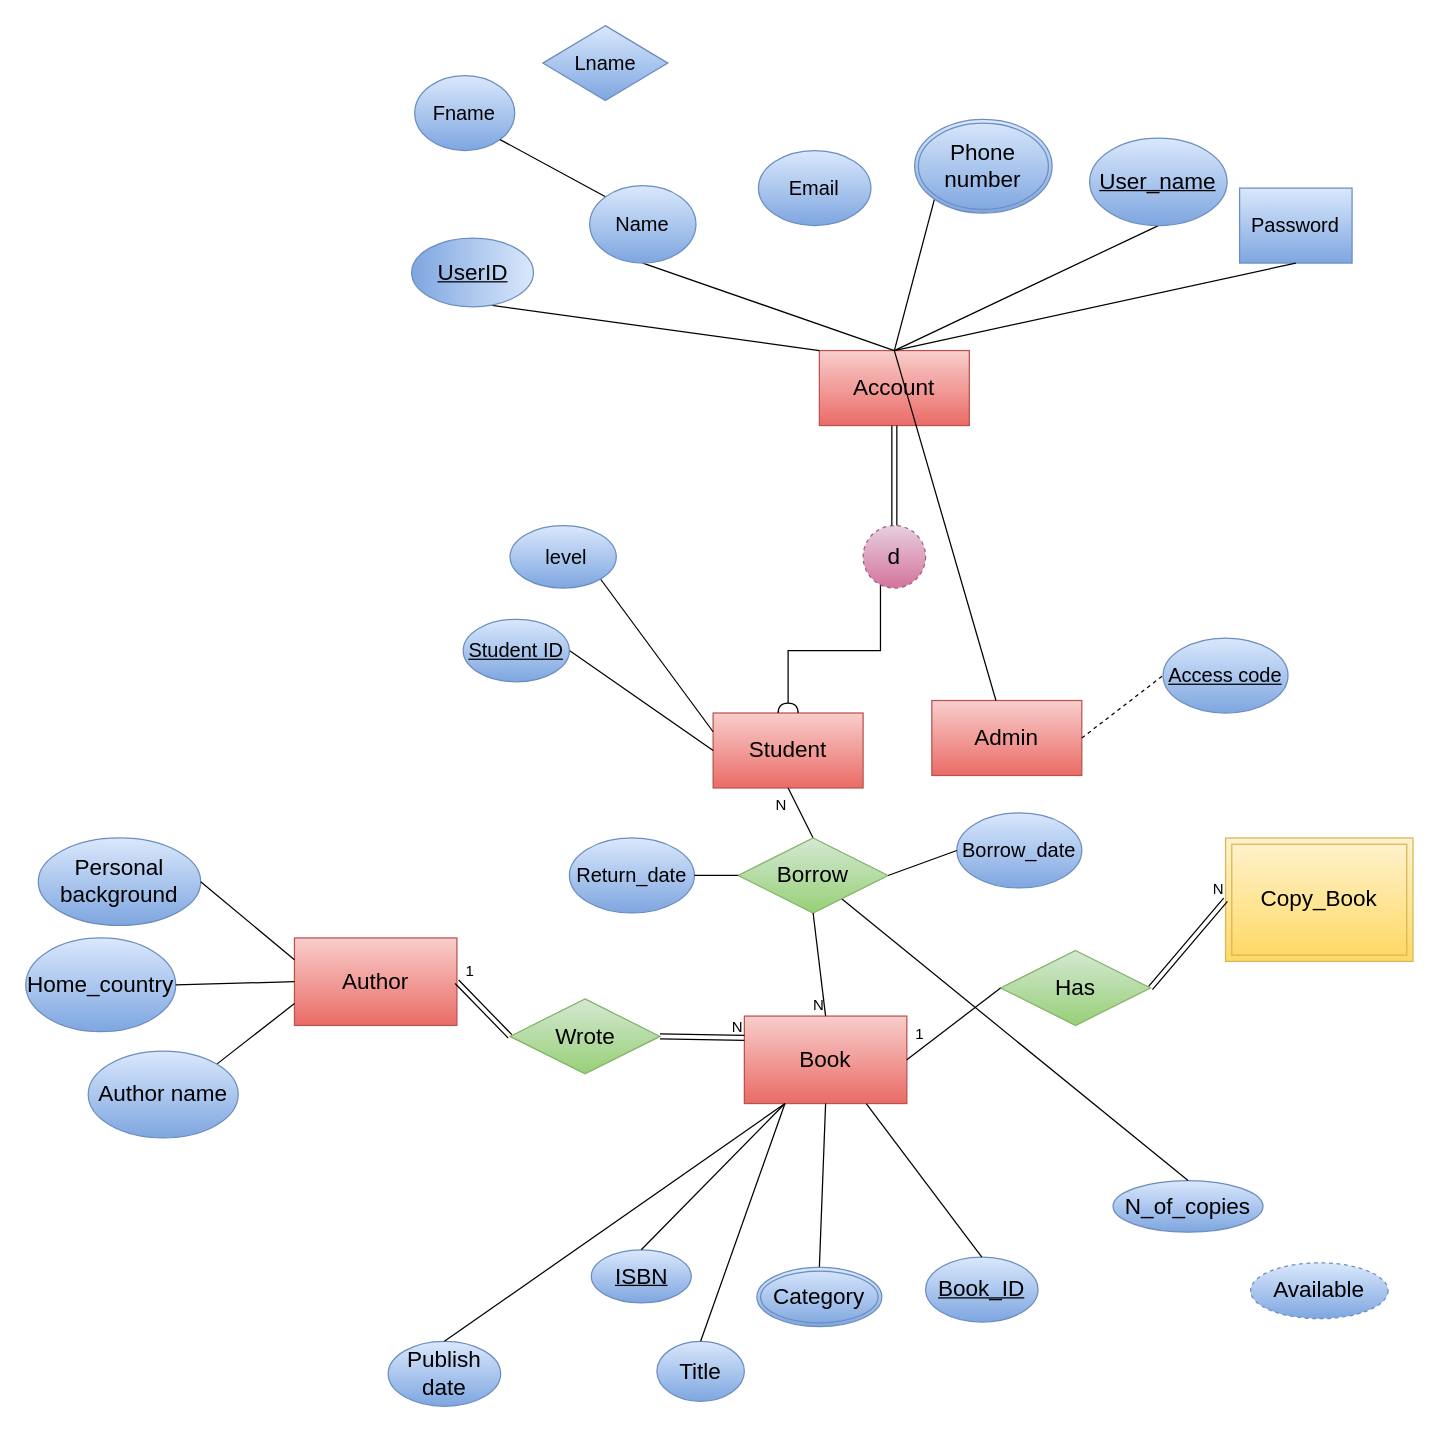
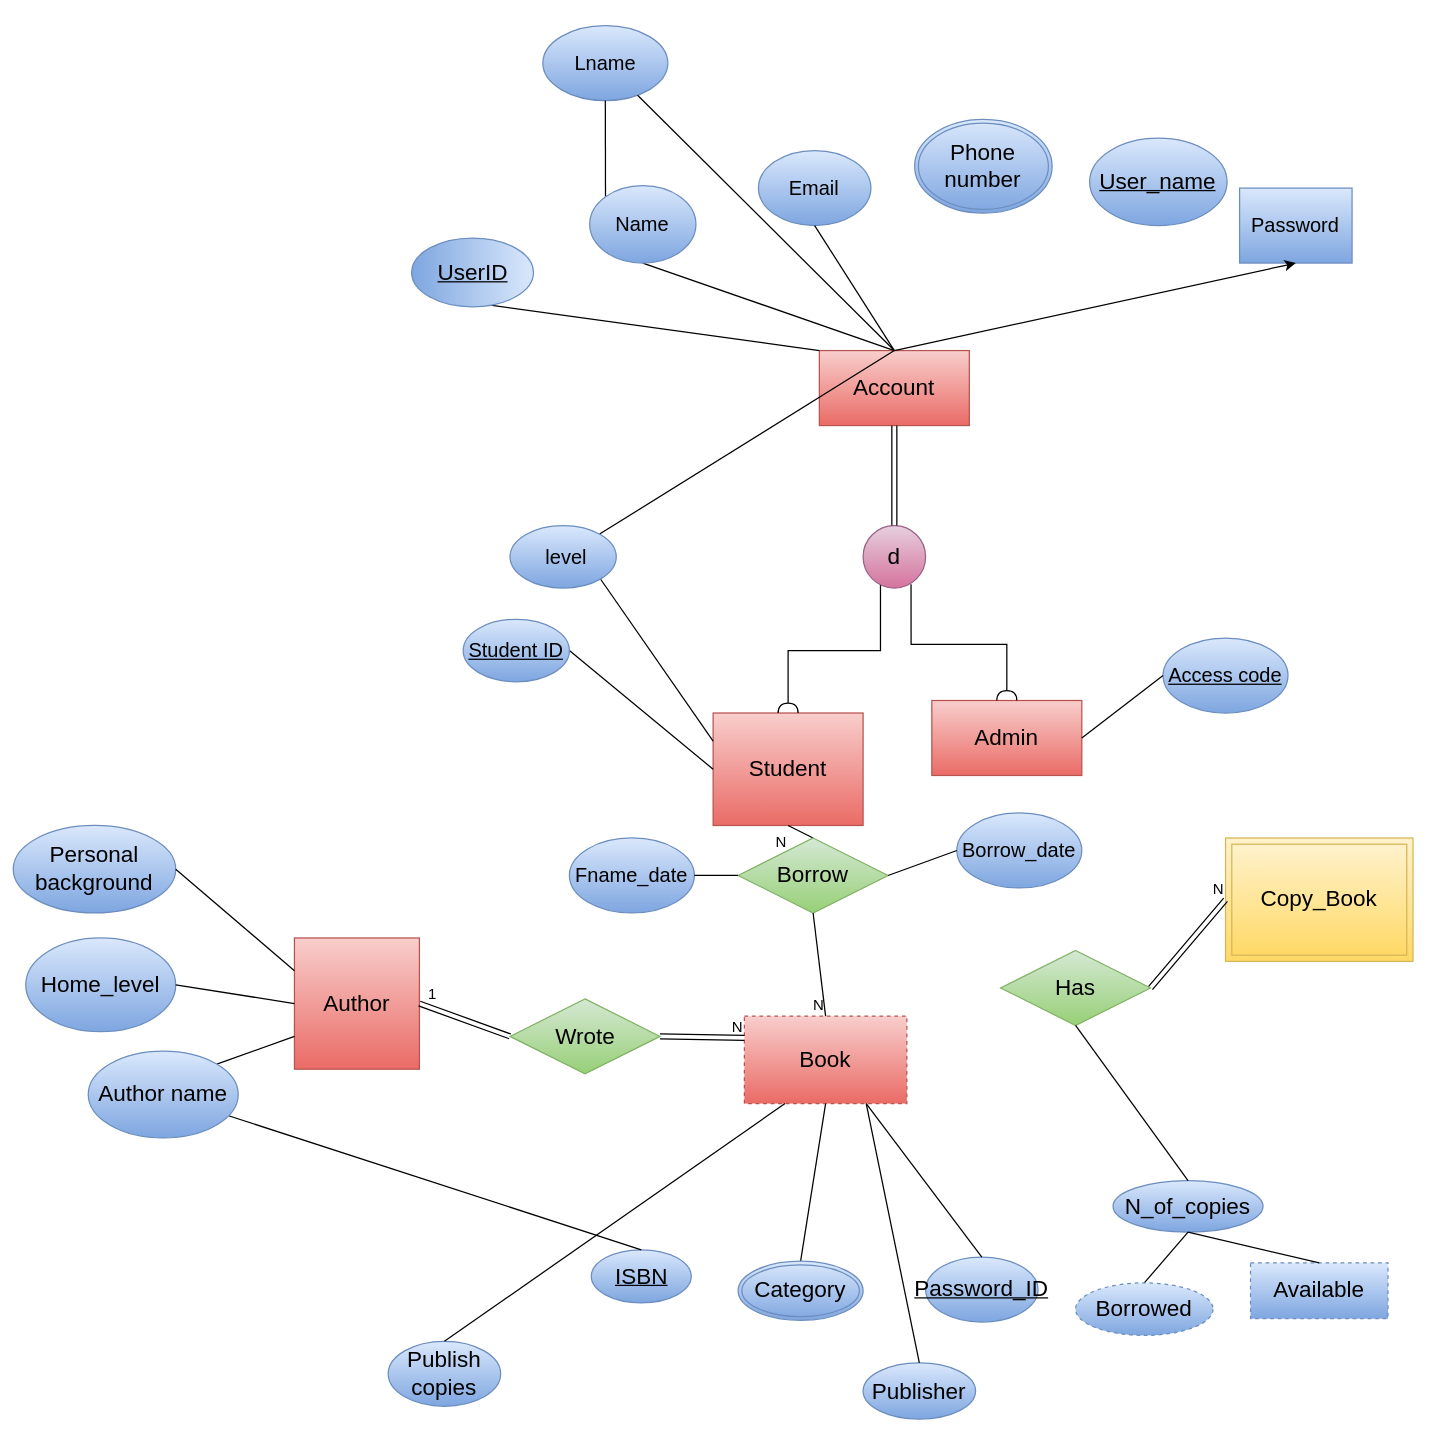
- <mxCell id="8" value="&lt;font size=&quot;3&quot;&gt;Lname&lt;/font&gt;" style="rhombus;whiteSpace=wrap;html=1;fillColor=#dae8fc;strokeColor=#6c8ebf;gradientColor=#7ea6e0;" parent="1" vertex="1"><mxGeometry x="433.75" y="20" width="100" height="60" as="geometry" /></mxCell>
+ <mxCell id="8" value="&lt;font size=&quot;3&quot;&gt;Lname&lt;/font&gt;" style="ellipse;whiteSpace=wrap;html=1;fillColor=#dae8fc;strokeColor=#6c8ebf;gradientColor=#7ea6e0;" parent="1" vertex="1"><mxGeometry x="433.75" y="20" width="100" height="60" as="geometry" /></mxCell>
- <mxCell id="7" value="&lt;font size=&quot;3&quot;&gt;Fname&lt;/font&gt;" style="ellipse;whiteSpace=wrap;html=1;fillColor=#dae8fc;strokeColor=#6c8ebf;gradientColor=#7ea6e0;" parent="1" vertex="1"><mxGeometry x="331.25" y="60" width="80" height="60" as="geometry" /></mxCell>
+ <mxCell id="11" value="" style="endArrow=none;html=1;rounded=0;exitX=0;exitY=0;exitDx=0;exitDy=0;" parent="1" source="69" target="8" edge="1"><mxGeometry width="50" height="50" relative="1" as="geometry"><mxPoint x="685.25" y="300" as="sourcePoint" /><mxPoint x="481.25" y="250" as="targetPoint" /></mxGeometry></mxCell>
- <mxCell id="10" value="" style="endArrow=none;html=1;rounded=0;entryX=1;entryY=1;entryDx=0;entryDy=0;exitX=0;exitY=0;exitDx=0;exitDy=0;" parent="1" source="69" target="7" edge="1"><mxGeometry width="50" height="50" relative="1" as="geometry"><mxPoint x="601.25" y="450" as="sourcePoint" /><mxPoint x="651.25" y="400" as="targetPoint" /></mxGeometry></mxCell>
- <mxCell id="54" value="" style="endArrow=none;html=1;rounded=0;entryX=0.5;entryY=1;entryDx=0;entryDy=0;exitX=0.5;exitY=0;exitDx=0;exitDy=0;" parent="1" source="2" target="53" edge="1"><mxGeometry width="50" height="50" relative="1" as="geometry"><mxPoint x="1230" y="360" as="sourcePoint" /><mxPoint x="1042" y="265" as="targetPoint" /></mxGeometry></mxCell>
+ <mxCell id="54" value="" style="endArrow=classic;html=1;rounded=0;entryX=0.5;entryY=1;entryDx=0;entryDy=0;exitX=0.5;exitY=0;exitDx=0;exitDy=0;" parent="1" source="2" target="53" edge="1"><mxGeometry width="50" height="50" relative="1" as="geometry"><mxPoint x="1230" y="360" as="sourcePoint" /><mxPoint x="1042" y="265" as="targetPoint" /></mxGeometry></mxCell>
- <mxCell id="13" value="" style="endArrow=none;html=1;rounded=0;entryX=0;entryY=1;entryDx=0;entryDy=0;exitX=0.5;exitY=0;exitDx=0;exitDy=0;" parent="1" source="2" target="16" edge="1"><mxGeometry width="50" height="50" relative="1" as="geometry"><mxPoint x="714" y="240" as="sourcePoint" /><mxPoint x="827.574" y="168.284" as="targetPoint" /></mxGeometry></mxCell>
+ <mxCell id="13" value="" style="endArrow=none;html=1;rounded=0;exitX=0.5;exitY=0;exitDx=0;exitDy=0;" parent="1" source="2" target="8" edge="1"><mxGeometry width="50" height="50" relative="1" as="geometry"><mxPoint x="714" y="240" as="sourcePoint" /><mxPoint x="827.574" y="168.284" as="targetPoint" /></mxGeometry></mxCell>
- <mxCell id="14" value="" style="endArrow=none;html=1;rounded=0;entryX=0.5;entryY=1;entryDx=0;entryDy=0;exitX=0.5;exitY=0;exitDx=0;exitDy=0;" parent="1" source="2" target="17" edge="1"><mxGeometry width="50" height="50" relative="1" as="geometry"><mxPoint x="1230" y="360" as="sourcePoint" /><mxPoint x="1027.574" y="246.284" as="targetPoint" /></mxGeometry></mxCell>
+ <mxCell id="14" value="" style="endArrow=none;html=1;rounded=0;exitX=0.5;exitY=0;exitDx=0;exitDy=0;" parent="1" source="2" target="72" edge="1"><mxGeometry width="50" height="50" relative="1" as="geometry"><mxPoint x="1230" y="360" as="sourcePoint" /><mxPoint x="1027.574" y="246.284" as="targetPoint" /></mxGeometry></mxCell>
- <mxCell id="12" value="" style="endArrow=none;html=1;rounded=0;exitX=0.5;exitY=0;exitDx=0;exitDy=0;" parent="1" source="2" target="4" edge="1"><mxGeometry width="50" height="50" relative="1" as="geometry"><mxPoint x="714" y="240" as="sourcePoint" /><mxPoint x="654" y="190" as="targetPoint" /></mxGeometry></mxCell>
+ <mxCell id="12" value="" style="endArrow=none;html=1;rounded=0;entryX=0.5;entryY=1;entryDx=0;entryDy=0;exitX=0.5;exitY=0;exitDx=0;exitDy=0;" parent="1" source="2" target="9" edge="1"><mxGeometry width="50" height="50" relative="1" as="geometry"><mxPoint x="714" y="240" as="sourcePoint" /><mxPoint x="654" y="190" as="targetPoint" /></mxGeometry></mxCell>
- <mxCell id="61" value="&lt;span style=&quot;font-size: 18px;&quot;&gt;d&lt;/span&gt;" style="ellipse;whiteSpace=wrap;html=1;align=center;fillColor=#e6d0de;gradientColor=#d5739d;strokeColor=#996185;dashed=1;" parent="1" vertex="1"><mxGeometry x="690" y="420" width="50" height="50" as="geometry" /></mxCell>
+ <mxCell id="61" value="&lt;span style=&quot;font-size: 18px;&quot;&gt;d&lt;/span&gt;" style="ellipse;whiteSpace=wrap;html=1;align=center;fillColor=#e6d0de;gradientColor=#d5739d;strokeColor=#996185;" parent="1" vertex="1"><mxGeometry x="690" y="420" width="50" height="50" as="geometry" /></mxCell>
+ <mxCell id="6" value="" style="endArrow=none;html=1;rounded=0;exitX=0.5;exitY=0;exitDx=0;exitDy=0;startArrow=halfCircle;startFill=0;entryX=0.767;entryY=0.938;entryDx=0;entryDy=0;entryPerimeter=0;edgeStyle=orthogonalEdgeStyle;" parent="1" source="4" target="61" edge="1"><mxGeometry width="50" height="50" relative="1" as="geometry"><mxPoint x="480" y="440" as="sourcePoint" /><mxPoint x="750" y="410" as="targetPoint" /></mxGeometry></mxCell>
- <mxCell id="76" style="edgeStyle=none;rounded=0;orthogonalLoop=1;jettySize=auto;html=1;exitX=1;exitY=0.5;exitDx=0;exitDy=0;entryX=0;entryY=0.5;entryDx=0;entryDy=0;strokeColor=default;align=center;verticalAlign=middle;fontFamily=Helvetica;fontSize=11;fontColor=default;labelBackgroundColor=default;endArrow=none;endFill=0;dashed=1;" parent="1" source="4" target="75" edge="1"><mxGeometry relative="1" as="geometry"><mxPoint x="1155" y="540" as="targetPoint" /><mxPoint x="1010" y="500" as="sourcePoint" /></mxGeometry></mxCell>
+ <mxCell id="76" style="edgeStyle=none;rounded=0;orthogonalLoop=1;jettySize=auto;html=1;exitX=1;exitY=0.5;exitDx=0;exitDy=0;entryX=0;entryY=0.5;entryDx=0;entryDy=0;strokeColor=default;align=center;verticalAlign=middle;fontFamily=Helvetica;fontSize=11;fontColor=default;labelBackgroundColor=default;endArrow=none;endFill=0;" parent="1" source="4" target="75" edge="1"><mxGeometry relative="1" as="geometry"><mxPoint x="1155" y="540" as="targetPoint" /><mxPoint x="1010" y="500" as="sourcePoint" /></mxGeometry></mxCell>
- <mxCell id="3" value="&lt;span style=&quot;font-size: 18px;&quot;&gt;Student&lt;/span&gt;" style="rounded=0;whiteSpace=wrap;html=1;fillColor=#f8cecc;strokeColor=#b85450;gradientColor=#ea6b66;" parent="1" vertex="1"><mxGeometry x="570" y="570" width="120" height="60" as="geometry" /></mxCell>
+ <mxCell id="3" value="&lt;span style=&quot;font-size: 18px;&quot;&gt;Student&lt;/span&gt;" style="rounded=0;whiteSpace=wrap;html=1;fillColor=#f8cecc;strokeColor=#b85450;gradientColor=#ea6b66;" parent="1" vertex="1"><mxGeometry x="570" y="570" width="120" height="90" as="geometry" /></mxCell>
- <mxCell id="57" value="&lt;font size=&quot;3&quot;&gt;Return_da&lt;/font&gt;&lt;span style=&quot;font-size: medium; background-color: initial;&quot;&gt;te&lt;/span&gt;" style="ellipse;whiteSpace=wrap;html=1;fillColor=#dae8fc;strokeColor=#6c8ebf;gradientColor=#7ea6e0;" parent="1" vertex="1"><mxGeometry x="455" y="670" width="100" height="60" as="geometry" /></mxCell>
+ <mxCell id="57" value="&lt;font size=&quot;3&quot;&gt;Fname_da&lt;/font&gt;&lt;span style=&quot;font-size: medium; background-color: initial;&quot;&gt;te&lt;/span&gt;" style="ellipse;whiteSpace=wrap;html=1;fillColor=#dae8fc;strokeColor=#6c8ebf;gradientColor=#7ea6e0;" parent="1" vertex="1"><mxGeometry x="455" y="670" width="100" height="60" as="geometry" /></mxCell>
- <mxCell id="38" value="&lt;font style=&quot;font-size: 18px;&quot;&gt;Personal background&lt;/font&gt;" style="ellipse;whiteSpace=wrap;html=1;align=center;fillColor=#dae8fc;strokeColor=#6c8ebf;gradientColor=#7ea6e0;" parent="1" vertex="1"><mxGeometry x="30" y="670" width="130" height="70" as="geometry" /></mxCell>
+ <mxCell id="38" value="&lt;font style=&quot;font-size: 18px;&quot;&gt;Personal background&lt;/font&gt;" style="ellipse;whiteSpace=wrap;html=1;align=center;fillColor=#dae8fc;strokeColor=#6c8ebf;gradientColor=#7ea6e0;" parent="1" vertex="1"><mxGeometry x="10" y="660" width="130" height="70" as="geometry" /></mxCell>
- <mxCell id="29" value="&lt;font style=&quot;font-size: 18px;&quot;&gt;Author&lt;/font&gt;" style="whiteSpace=wrap;html=1;align=center;fillColor=#f8cecc;strokeColor=#b85450;gradientColor=#ea6b66;" parent="1" vertex="1"><mxGeometry x="235" y="750" width="130" height="70" as="geometry" /></mxCell>
+ <mxCell id="29" value="&lt;font style=&quot;font-size: 18px;&quot;&gt;Author&lt;/font&gt;" style="whiteSpace=wrap;html=1;align=center;fillColor=#f8cecc;strokeColor=#b85450;gradientColor=#ea6b66;" parent="1" vertex="1"><mxGeometry x="235" y="750" width="100" height="105" as="geometry" /></mxCell>
- <mxCell id="36" value="&lt;font style=&quot;font-size: 18px;&quot;&gt;Home_country&lt;/font&gt;" style="ellipse;whiteSpace=wrap;html=1;align=center;fillColor=#dae8fc;strokeColor=#6c8ebf;gradientColor=#7ea6e0;" parent="1" vertex="1"><mxGeometry x="20" y="750" width="120" height="75" as="geometry" /></mxCell>
+ <mxCell id="36" value="&lt;font style=&quot;font-size: 18px;&quot;&gt;Home_level&lt;/font&gt;" style="ellipse;whiteSpace=wrap;html=1;align=center;fillColor=#dae8fc;strokeColor=#6c8ebf;gradientColor=#7ea6e0;" parent="1" vertex="1"><mxGeometry x="20" y="750" width="120" height="75" as="geometry" /></mxCell>
- <mxCell id="42" value="" style="endArrow=none;html=1;rounded=0;entryX=1;entryY=0.5;entryDx=0;entryDy=0;exitX=0;exitY=0.5;exitDx=0;exitDy=0;" parent="1" source="41" target="19" edge="1"><mxGeometry relative="1" as="geometry"><mxPoint x="410" y="930" as="sourcePoint" /><mxPoint x="570" y="930" as="targetPoint" /></mxGeometry></mxCell>
- <mxCell id="43" value="1" style="resizable=0;html=1;whiteSpace=wrap;align=right;verticalAlign=bottom;" parent="42" connectable="0" vertex="1"><mxGeometry x="1" relative="1" as="geometry"><mxPoint x="15" y="-13" as="offset" /></mxGeometry></mxCell>
- <mxCell id="51" value="" style="endArrow=none;html=1;rounded=0;exitX=0.5;exitY=0;exitDx=0;exitDy=0;" parent="1" source="46" target="52" edge="1"><mxGeometry relative="1" as="geometry"><mxPoint x="140" y="1175" as="sourcePoint" /><mxPoint x="400" y="755" as="targetPoint" /></mxGeometry></mxCell>
+ <mxCell id="51" value="" style="endArrow=none;html=1;rounded=0;exitX=0.5;exitY=0;exitDx=0;exitDy=0;entryX=0.5;entryY=1;entryDx=0;entryDy=0;" parent="1" source="46" target="41" edge="1"><mxGeometry relative="1" as="geometry"><mxPoint x="140" y="1175" as="sourcePoint" /><mxPoint x="400" y="755" as="targetPoint" /></mxGeometry></mxCell>
- <mxCell id="19" value="&lt;font style=&quot;font-size: 18px;&quot;&gt;Book&lt;/font&gt;" style="whiteSpace=wrap;html=1;align=center;fillColor=#f8cecc;strokeColor=#b85450;gradientColor=#ea6b66;" parent="1" vertex="1"><mxGeometry x="595" y="812.5" width="130" height="70" as="geometry" /></mxCell>
+ <mxCell id="19" value="&lt;font style=&quot;font-size: 18px;&quot;&gt;Book&lt;/font&gt;" style="whiteSpace=wrap;html=1;align=center;fillColor=#f8cecc;strokeColor=#b85450;gradientColor=#ea6b66;dashed=1;" parent="1" vertex="1"><mxGeometry x="595" y="812.5" width="130" height="70" as="geometry" /></mxCell>
- <mxCell id="21" value="" style="endArrow=none;html=1;rounded=0;entryX=0.25;entryY=1;entryDx=0;entryDy=0;exitX=0.5;exitY=0;exitDx=0;exitDy=0;" parent="1" source="20" target="19" edge="1"><mxGeometry relative="1" as="geometry"><mxPoint x="300" y="790" as="sourcePoint" /><mxPoint x="460" y="790" as="targetPoint" /></mxGeometry></mxCell>
+ <mxCell id="21" value="" style="endArrow=none;html=1;rounded=0;exitX=0.5;exitY=0;exitDx=0;exitDy=0;" parent="1" source="20" target="70" edge="1"><mxGeometry relative="1" as="geometry"><mxPoint x="300" y="790" as="sourcePoint" /><mxPoint x="460" y="790" as="targetPoint" /></mxGeometry></mxCell>
- <mxCell id="24" value="" style="endArrow=none;html=1;rounded=0;exitX=0.25;exitY=1;exitDx=0;exitDy=0;entryX=0.5;entryY=0;entryDx=0;entryDy=0;" parent="1" source="19" target="22" edge="1"><mxGeometry relative="1" as="geometry"><mxPoint x="650" y="590" as="sourcePoint" /><mxPoint x="810" y="590" as="targetPoint" /></mxGeometry></mxCell>
+ <mxCell id="65" value="" style="endArrow=none;html=1;rounded=0;entryX=0.75;entryY=1;entryDx=0;entryDy=0;exitX=0.5;exitY=0;exitDx=0;exitDy=0;" parent="1" source="64" target="19" edge="1"><mxGeometry relative="1" as="geometry"><mxPoint x="85" y="1437" as="sourcePoint" /><mxPoint x="735" y="1230" as="targetPoint" /></mxGeometry></mxCell>
+ <mxCell id="50" value="" style="endArrow=none;html=1;rounded=0;entryX=0.5;entryY=0;entryDx=0;entryDy=0;exitX=0.5;exitY=1;exitDx=0;exitDy=0;" parent="1" source="46" target="49" edge="1"><mxGeometry relative="1" as="geometry"><mxPoint x="1088" y="1180" as="sourcePoint" /><mxPoint x="985" y="1230" as="targetPoint" /></mxGeometry></mxCell>
+ <mxCell id="47" value="" style="endArrow=none;html=1;rounded=0;entryX=0.5;entryY=0;entryDx=0;entryDy=0;exitX=0.5;exitY=1;exitDx=0;exitDy=0;" parent="1" source="46" target="48" edge="1"><mxGeometry relative="1" as="geometry"><mxPoint x="720" y="980" as="sourcePoint" /><mxPoint x="965" y="1230" as="targetPoint" /></mxGeometry></mxCell>
- <mxCell id="55" value="&lt;span style=&quot;font-size: 18px;&quot;&gt;Book_ID&lt;/span&gt;" style="ellipse;whiteSpace=wrap;html=1;align=center;fontStyle=4;fillColor=#dae8fc;strokeColor=#6c8ebf;gradientColor=#7ea6e0;" parent="1" vertex="1"><mxGeometry x="740" y="1005.31" width="90" height="52" as="geometry" /></mxCell>
+ <mxCell id="55" value="&lt;span style=&quot;font-size: 18px;&quot;&gt;Password_ID&lt;/span&gt;" style="ellipse;whiteSpace=wrap;html=1;align=center;fontStyle=4;fillColor=#dae8fc;strokeColor=#6c8ebf;gradientColor=#7ea6e0;" parent="1" vertex="1"><mxGeometry x="740" y="1005.31" width="90" height="52" as="geometry" /></mxCell>
- <mxCell id="49" value="&lt;span style=&quot;font-size: 18px;&quot;&gt;Available&lt;/span&gt;" style="ellipse;whiteSpace=wrap;html=1;align=center;dashed=1;fillColor=#dae8fc;gradientColor=#7ea6e0;strokeColor=#6c8ebf;" parent="1" vertex="1"><mxGeometry x="1000" y="1009.94" width="110" height="44.69" as="geometry" /></mxCell>
+ <mxCell id="49" value="&lt;span style=&quot;font-size: 18px;&quot;&gt;Available&lt;/span&gt;" style="whiteSpace=wrap;html=1;align=center;dashed=1;fillColor=#dae8fc;gradientColor=#7ea6e0;strokeColor=#6c8ebf;rounded=0;" parent="1" vertex="1"><mxGeometry x="1000" y="1009.94" width="110" height="44.69" as="geometry" /></mxCell>
- <mxCell id="63" value="&lt;font style=&quot;font-size: 18px;&quot;&gt;Category&lt;/font&gt;" style="ellipse;shape=doubleEllipse;margin=3;whiteSpace=wrap;html=1;align=center;fillColor=#dae8fc;gradientColor=#7ea6e0;strokeColor=#6c8ebf;" parent="1" vertex="1"><mxGeometry x="605" y="1013.6" width="100" height="47.37" as="geometry" /></mxCell>
+ <mxCell id="63" value="&lt;font style=&quot;font-size: 18px;&quot;&gt;Category&lt;/font&gt;" style="ellipse;shape=doubleEllipse;margin=3;whiteSpace=wrap;html=1;align=center;fillColor=#dae8fc;gradientColor=#7ea6e0;strokeColor=#6c8ebf;" parent="1" vertex="1"><mxGeometry x="590" y="1008.6" width="100" height="47.37" as="geometry" /></mxCell>
+ <mxCell id="48" value="&lt;span style=&quot;font-size: 18px;&quot;&gt;Borrowed&lt;/span&gt;" style="ellipse;whiteSpace=wrap;html=1;align=center;dashed=1;fillColor=#dae8fc;gradientColor=#7ea6e0;strokeColor=#6c8ebf;" parent="1" vertex="1"><mxGeometry x="860" y="1026" width="110" height="42" as="geometry" /></mxCell>
- <mxCell id="22" value="&lt;span style=&quot;font-size: 18px;&quot;&gt;Title&lt;/span&gt;" style="ellipse;whiteSpace=wrap;html=1;align=center;fillColor=#dae8fc;strokeColor=#6c8ebf;gradientColor=#7ea6e0;" parent="1" vertex="1"><mxGeometry x="525" y="1072.75" width="70" height="48" as="geometry" /></mxCell>
- <mxCell id="23" value="&lt;span style=&quot;font-size: 18px;&quot;&gt;Publish date&lt;/span&gt;" style="ellipse;whiteSpace=wrap;html=1;align=center;fillColor=#dae8fc;strokeColor=#6c8ebf;gradientColor=#7ea6e0;" parent="1" vertex="1"><mxGeometry x="310" y="1072.75" width="90" height="52" as="geometry" /></mxCell>
+ <mxCell id="23" value="&lt;span style=&quot;font-size: 18px;&quot;&gt;Publish copies&lt;/span&gt;" style="ellipse;whiteSpace=wrap;html=1;align=center;fillColor=#dae8fc;strokeColor=#6c8ebf;gradientColor=#7ea6e0;" parent="1" vertex="1"><mxGeometry x="310" y="1072.75" width="90" height="52" as="geometry" /></mxCell>
+ <mxCell id="64" value="&lt;span style=&quot;font-size: 18px;&quot;&gt;Publisher&lt;/span&gt;" style="ellipse;whiteSpace=wrap;html=1;align=center;fillColor=#dae8fc;strokeColor=#6c8ebf;gradientColor=#7ea6e0;" parent="1" vertex="1"><mxGeometry x="690" y="1090" width="90" height="45" as="geometry" /></mxCell>
